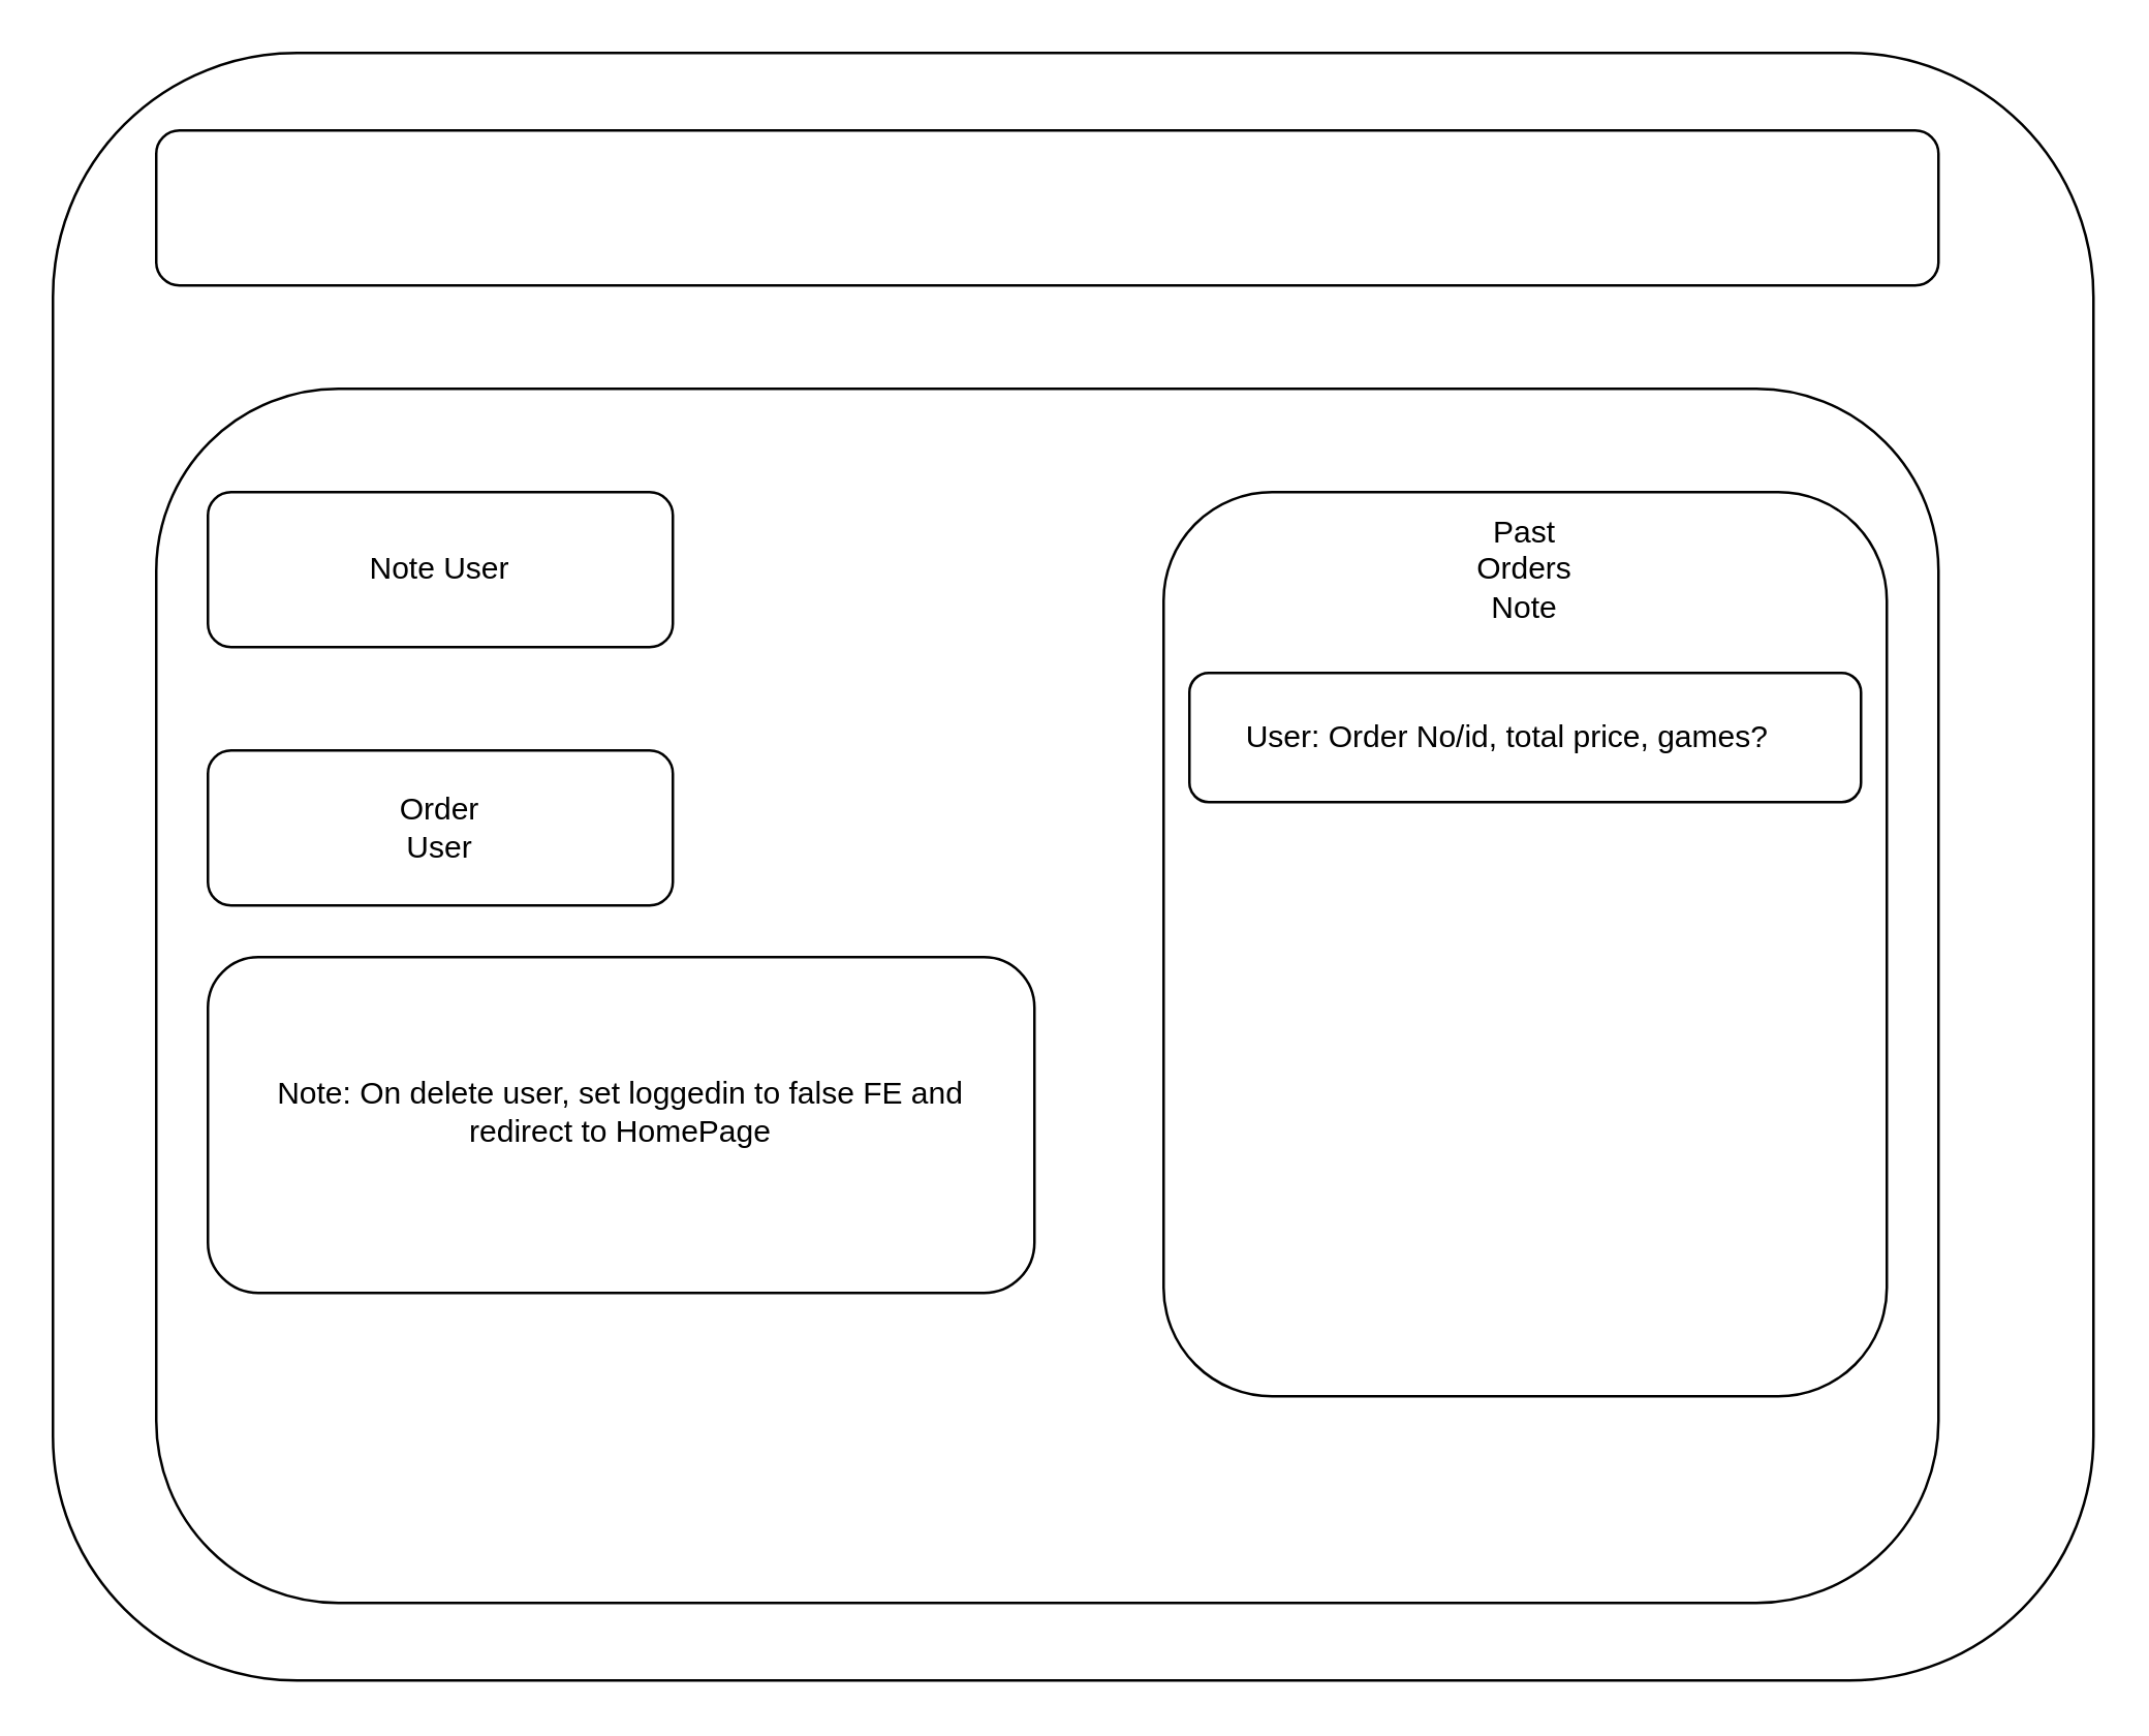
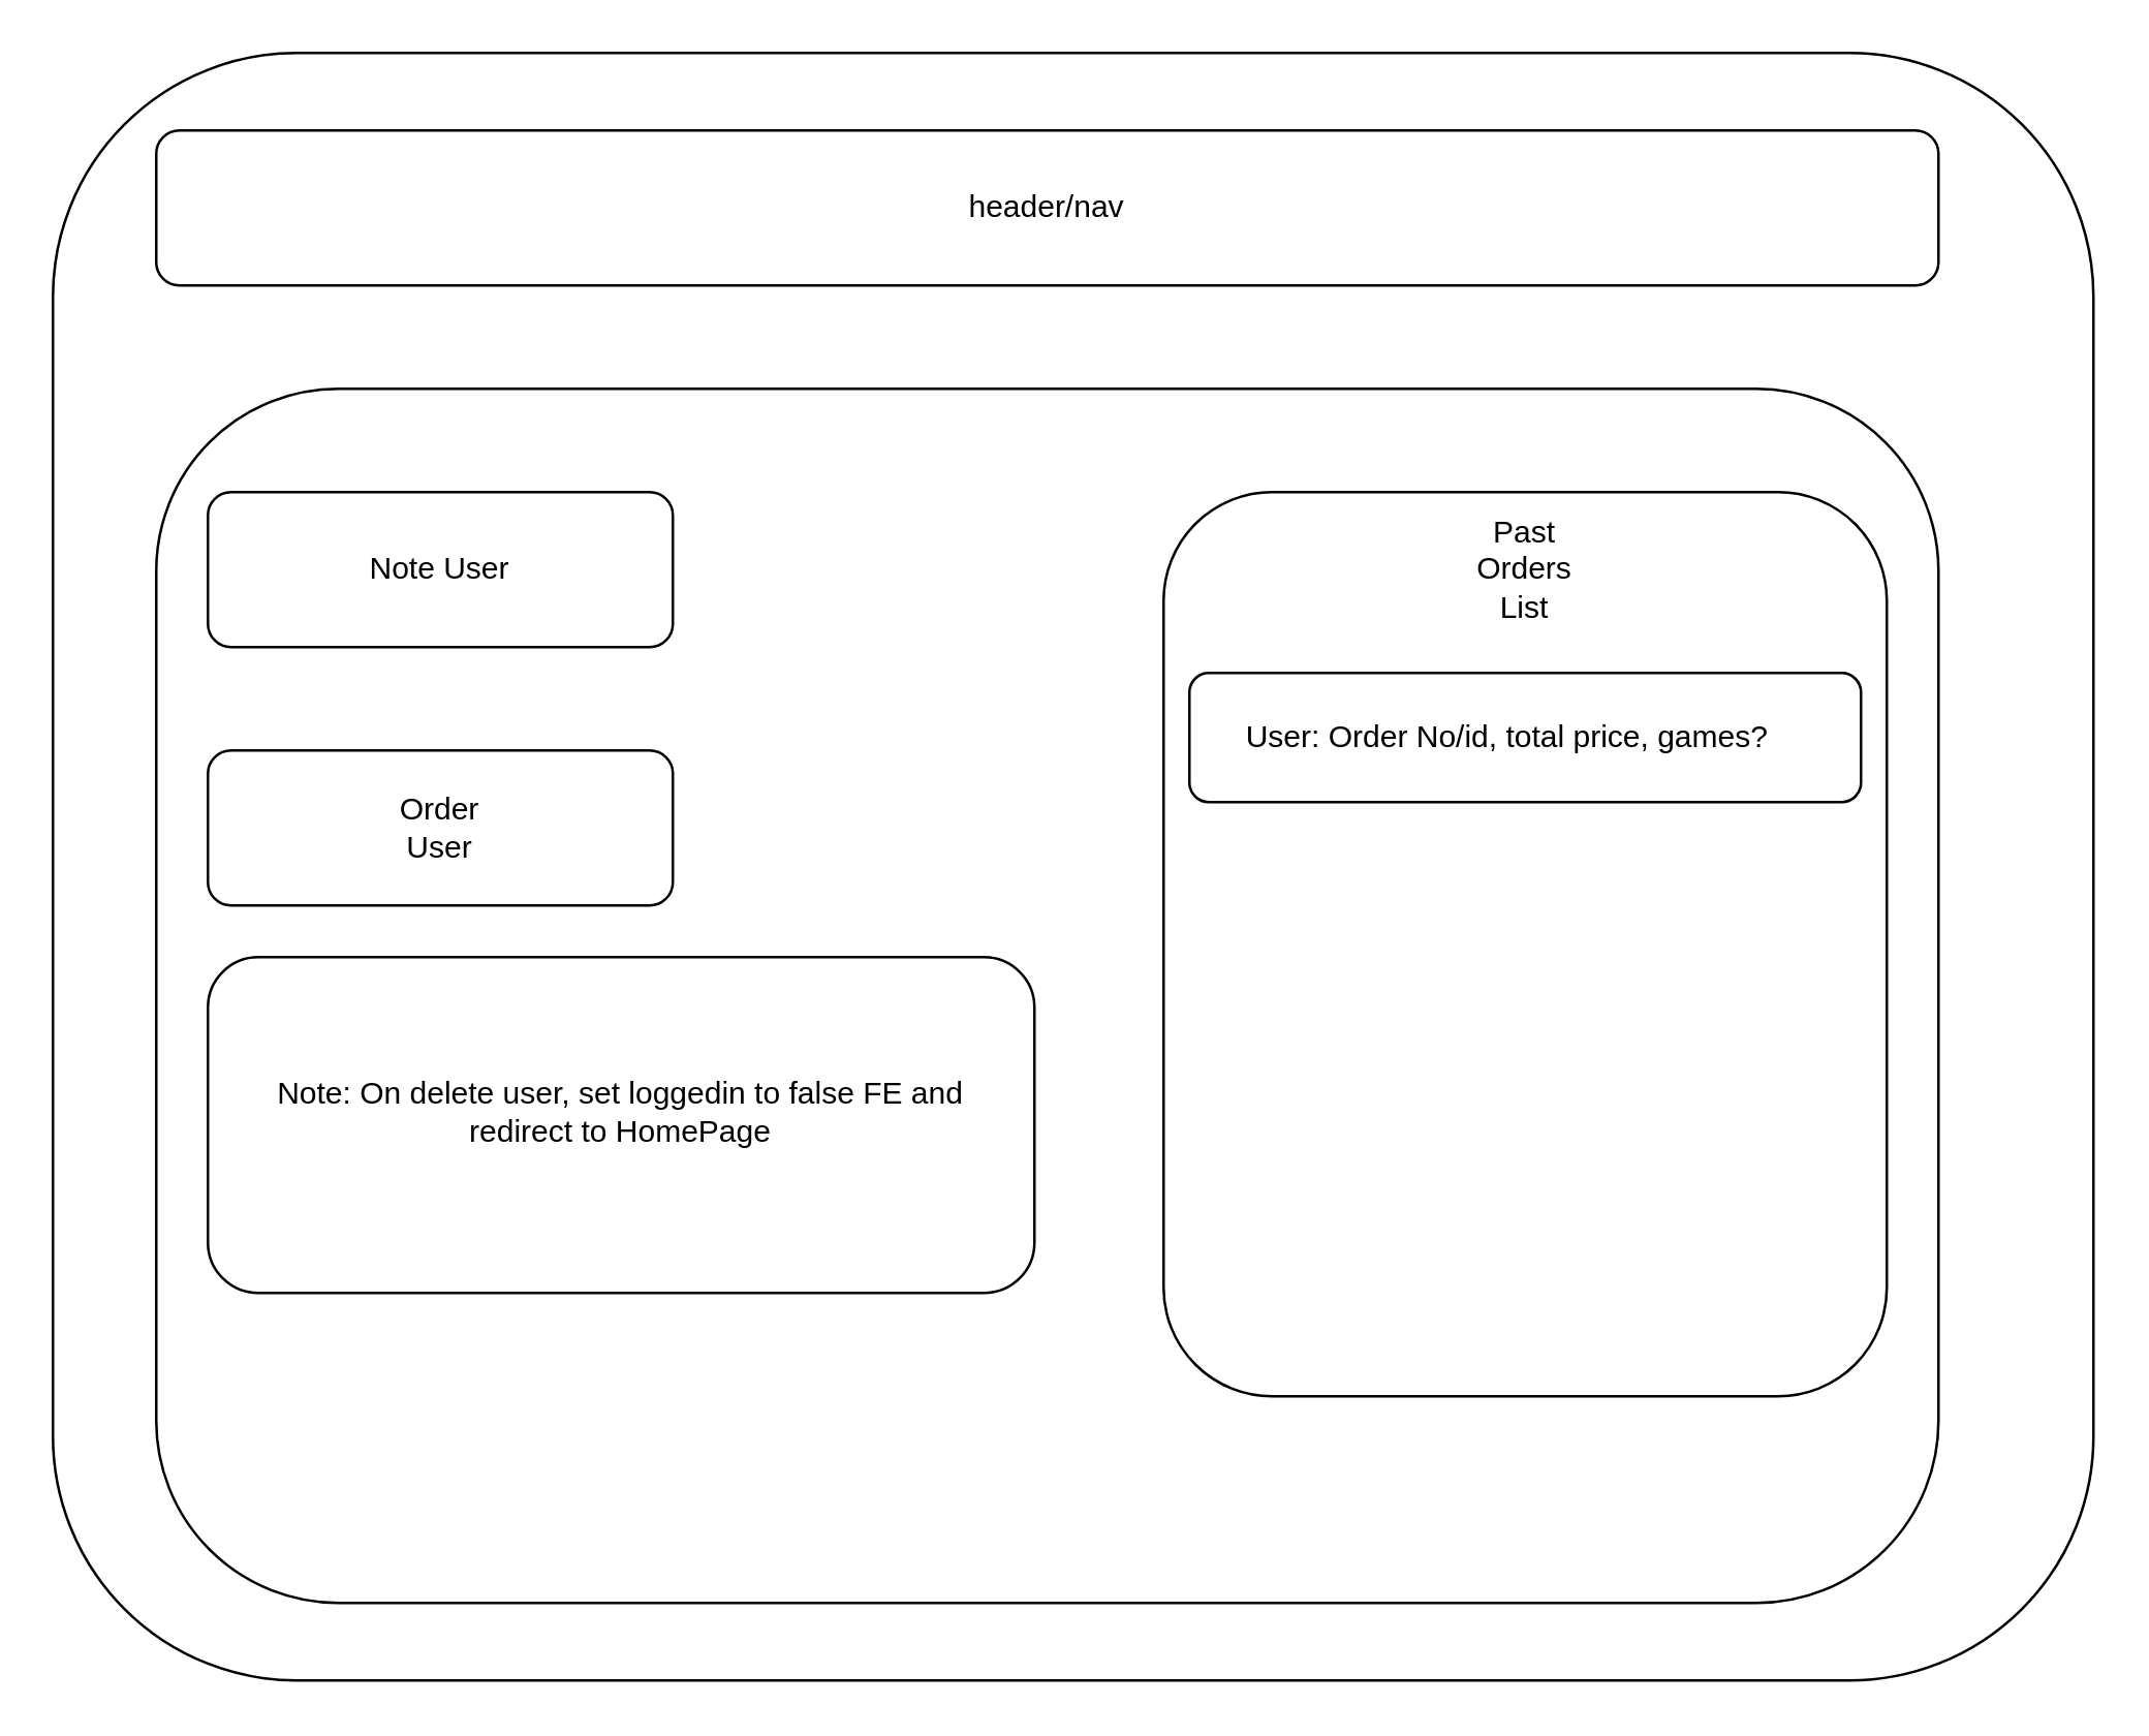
+ <mxCell id="4" value="header/nav" style="text;html=1;strokeColor=none;fillColor=none;align=center;verticalAlign=middle;whiteSpace=wrap;rounded=0;" vertex="1" parent="1"><mxGeometry x="375" y="65" width="60" height="30" as="geometry" /></mxCell>
- <mxCell id="11" value="Past Orders Note" style="text;html=1;strokeColor=none;fillColor=none;align=center;verticalAlign=middle;whiteSpace=wrap;rounded=0;" vertex="1" parent="1"><mxGeometry x="560" y="205" width="60" height="30" as="geometry" /></mxCell>
+ <mxCell id="11" value="Past Orders List" style="text;html=1;strokeColor=none;fillColor=none;align=center;verticalAlign=middle;whiteSpace=wrap;rounded=0;" vertex="1" parent="1"><mxGeometry x="560" y="205" width="60" height="30" as="geometry" /></mxCell>
